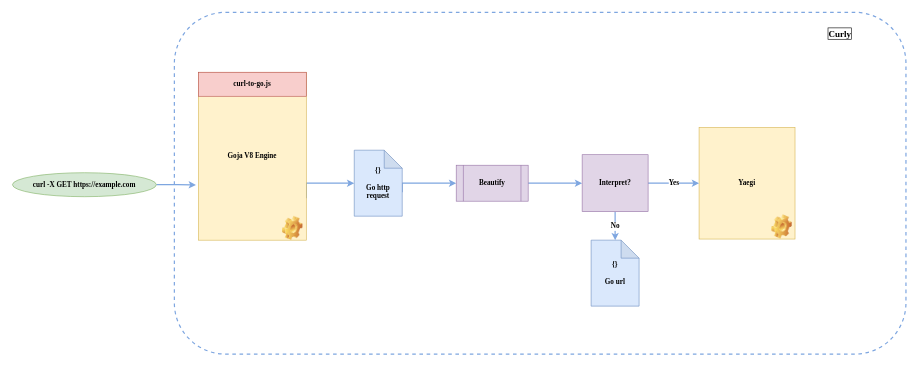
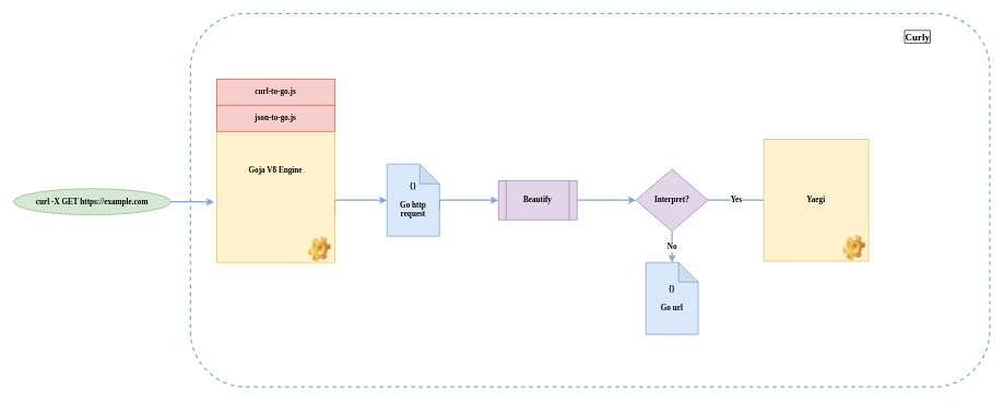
+ <mxCell id="8" value="&lt;b&gt;&lt;font data-font-src=&quot;https://fonts.googleapis.com/css?family=Fira+Code&quot; face=&quot;Fira Code&quot;&gt;json-to-go.js&lt;/font&gt;&lt;/b&gt;" style="rounded=0;whiteSpace=wrap;html=1;fillColor=#f8cecc;strokeColor=#b85450;" vertex="1" parent="1"><mxGeometry x="330" y="160" width="180" height="40" as="geometry" /></mxCell>
- <mxCell id="19" value="&lt;b&gt;Interpret?&lt;/b&gt;" style="whiteSpace=wrap;html=1;fontFamily=Fira Code;fontSource=https%3A%2F%2Ffonts.googleapis.com%2Fcss%3Ffamily%3DFira%2BCode;fillColor=#e1d5e7;strokeColor=#9673a6;rounded=0;" vertex="1" parent="1"><mxGeometry x="970" y="257.5" width="110" height="95" as="geometry" /></mxCell>
+ <mxCell id="19" value="&lt;b&gt;Interpret?&lt;/b&gt;" style="rhombus;whiteSpace=wrap;html=1;fontFamily=Fira Code;fontSource=https%3A%2F%2Ffonts.googleapis.com%2Fcss%3Ffamily%3DFira%2BCode;fillColor=#e1d5e7;strokeColor=#9673a6;" vertex="1" parent="1"><mxGeometry x="970" y="257.5" width="110" height="95" as="geometry" /></mxCell>
- <mxCell id="18" value="&lt;b&gt;Yes&lt;/b&gt;" style="edgeStyle=orthogonalEdgeStyle;rounded=0;orthogonalLoop=1;jettySize=auto;html=1;exitX=1;exitY=0.5;exitDx=0;exitDy=0;entryX=0;entryY=0.5;entryDx=0;entryDy=0;fontFamily=Fira Code;fontSource=https%3A%2F%2Ffonts.googleapis.com%2Fcss%3Ffamily%3DFira%2BCode;strokeWidth=2;strokeColor=#7EA6E0;fontSize=12;" edge="1" parent="1" source="19" target="15"><mxGeometry relative="1" as="geometry" /></mxCell>
+ <mxCell id="18" value="&lt;b&gt;Yes&lt;/b&gt;" style="edgeStyle=orthogonalEdgeStyle;rounded=0;orthogonalLoop=1;jettySize=auto;html=1;exitX=1;exitY=0.5;exitDx=0;exitDy=0;entryX=0;entryY=0.5;entryDx=0;entryDy=0;fontFamily=Fira Code;fontSource=https%3A%2F%2Ffonts.googleapis.com%2Fcss%3Ffamily%3DFira%2BCode;strokeWidth=2;strokeColor=#7EA6E0;fontSize=12;endArrow=none;" edge="1" parent="1" source="19" target="15"><mxGeometry relative="1" as="geometry" /></mxCell>
